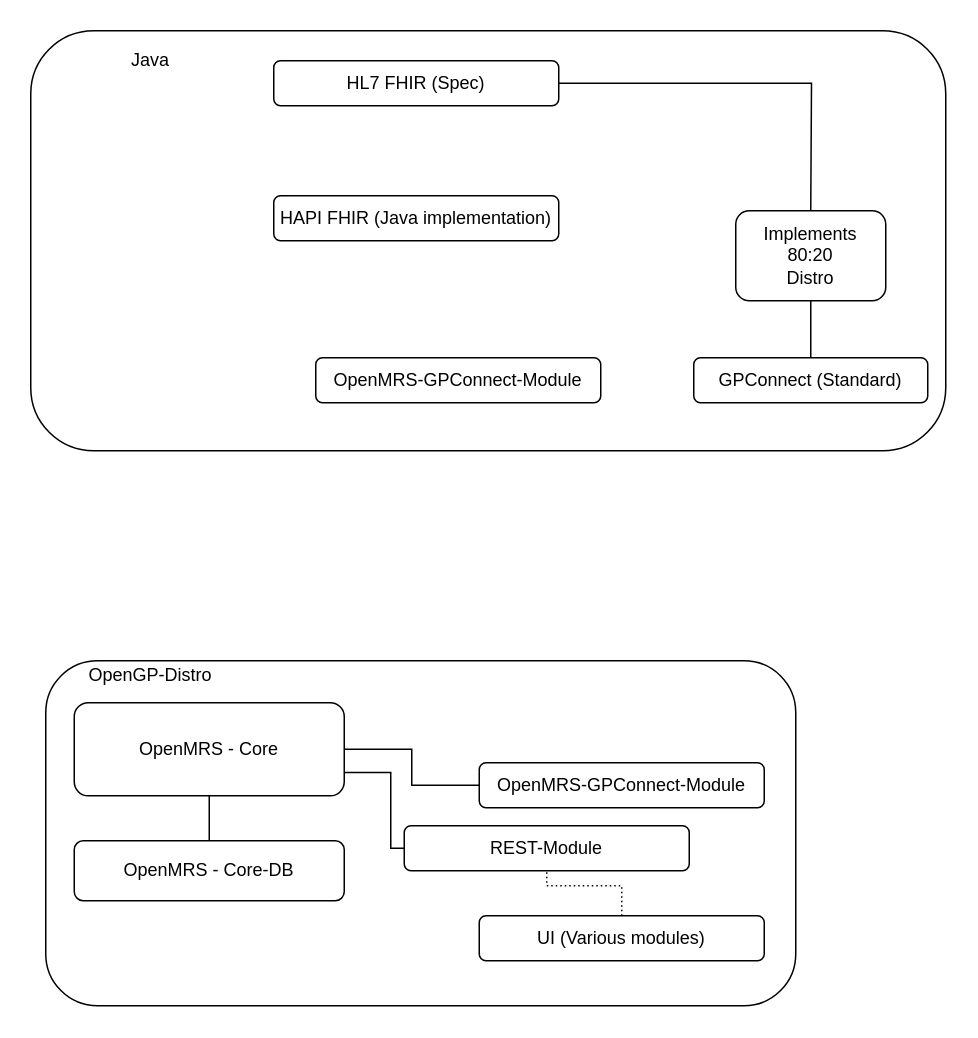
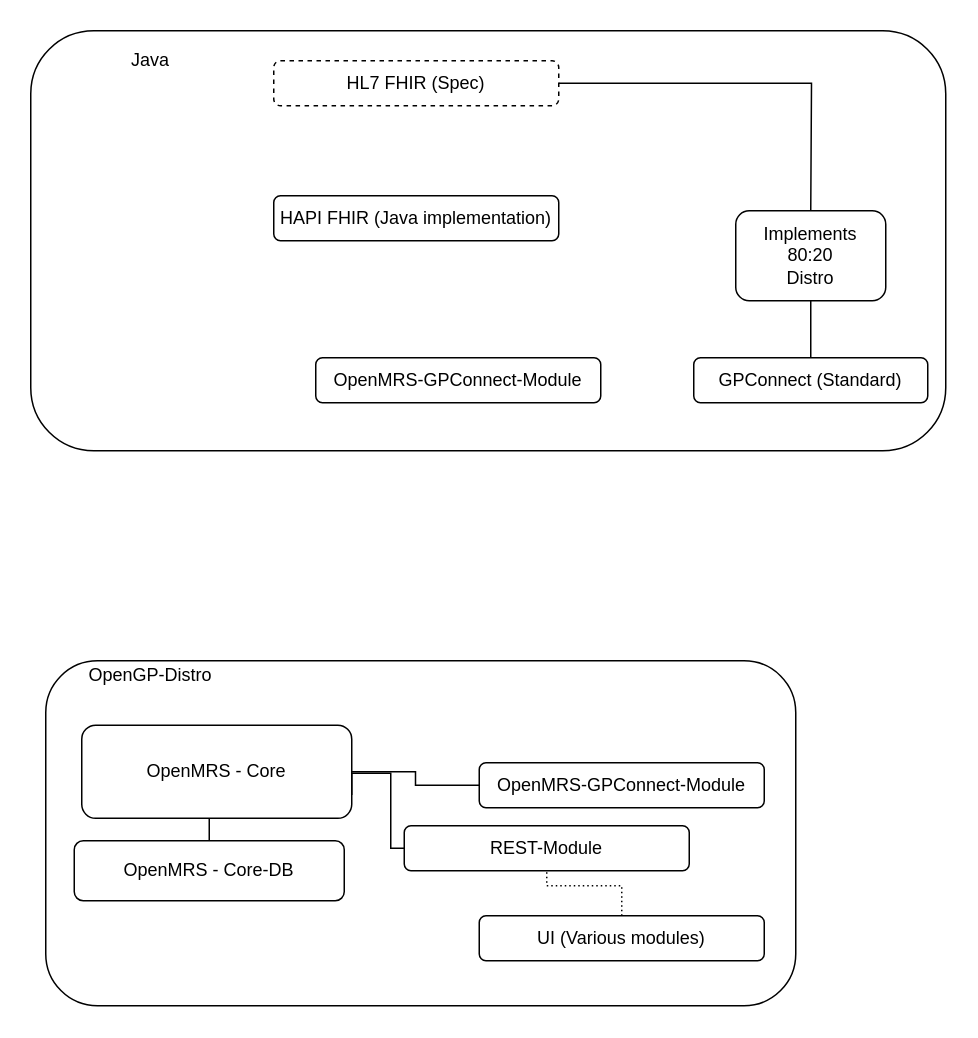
- <mxCell id="12" value="HL7 FHIR (Spec)" style="rounded=1;whiteSpace=wrap;html=1;" vertex="1" parent="1"><mxGeometry x="182" y="40" width="190" height="30" as="geometry" /></mxCell>
+ <mxCell id="12" value="HL7 FHIR (Spec)" style="rounded=1;whiteSpace=wrap;html=1;dashed=1;" vertex="1" parent="1"><mxGeometry x="182" y="40" width="190" height="30" as="geometry" /></mxCell>
- <mxCell id="6" value="OpenMRS - Core" style="rounded=1;whiteSpace=wrap;html=1;" vertex="1" parent="1"><mxGeometry x="49" y="468" width="180" height="62" as="geometry" /></mxCell>
+ <mxCell id="6" value="OpenMRS - Core" style="rounded=1;whiteSpace=wrap;html=1;" vertex="1" parent="1"><mxGeometry x="54" y="483" width="180" height="62" as="geometry" /></mxCell>
